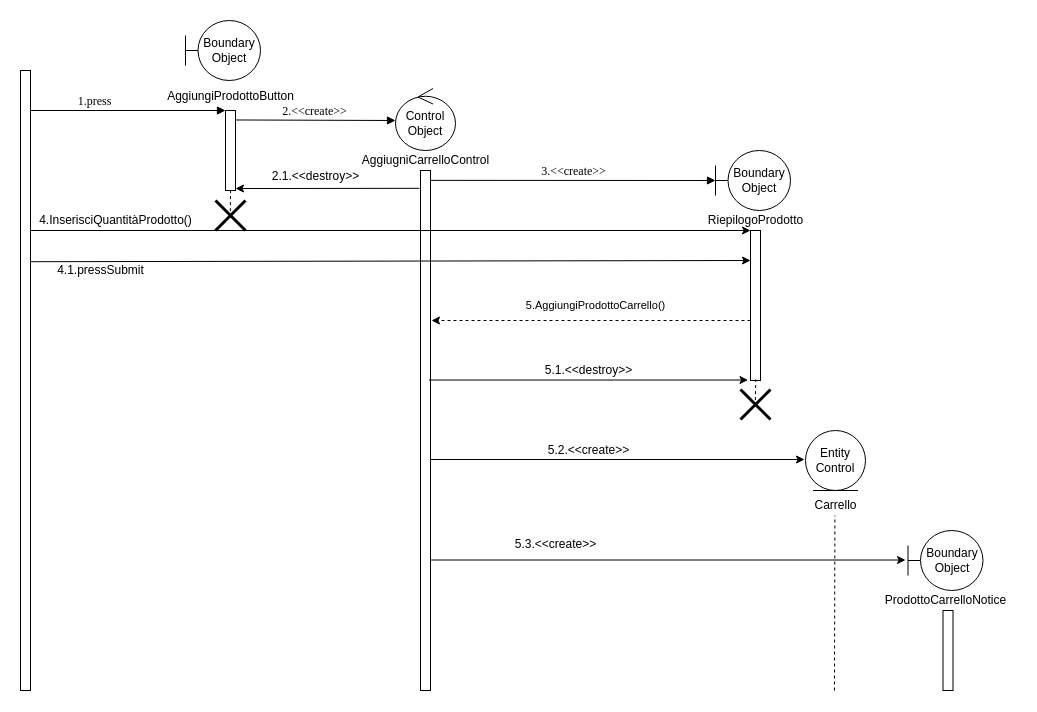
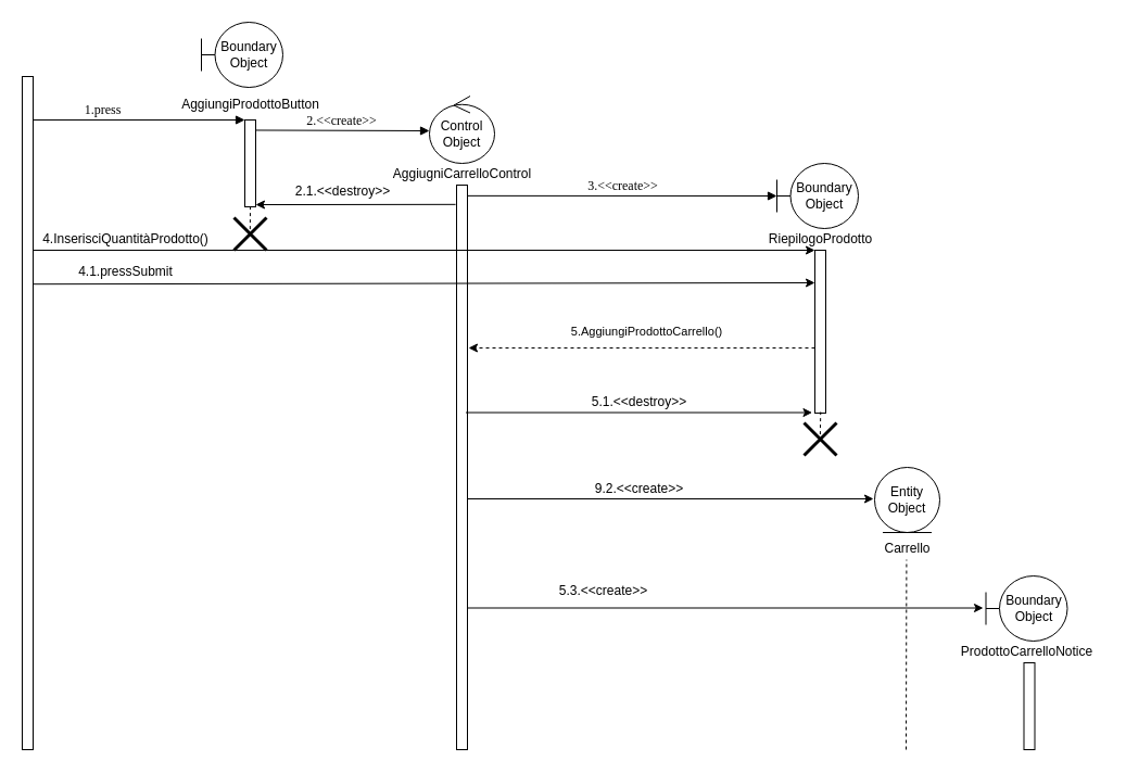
- <mxCell id="20" value="4.1.pressSubmit" style="text;html=1;align=center;verticalAlign=middle;resizable=0;points=[];autosize=1;" parent="1" vertex="1"><mxGeometry x="50" y="260" width="100" height="20" as="geometry" /></mxCell>
+ <mxCell id="20" value="4.1.pressSubmit" style="text;html=1;align=center;verticalAlign=middle;resizable=0;points=[];autosize=1;" parent="1" vertex="1"><mxGeometry x="65" y="240" width="100" height="20" as="geometry" /></mxCell>
- <mxCell id="34" value="5.2.&amp;lt;&amp;lt;create&amp;gt;&amp;gt;" style="text;html=1;align=center;verticalAlign=middle;resizable=0;points=[];autosize=1;" parent="1" vertex="1"><mxGeometry x="538" y="440" width="100" height="20" as="geometry" /></mxCell>
+ <mxCell id="34" value="9.2.&amp;lt;&amp;lt;create&amp;gt;&amp;gt;" style="text;html=1;align=center;verticalAlign=middle;resizable=0;points=[];autosize=1;" parent="1" vertex="1"><mxGeometry x="538" y="440" width="100" height="20" as="geometry" /></mxCell>
- <mxCell id="25" value="Entity Control" style="ellipse;shape=umlEntity;whiteSpace=wrap;html=1;" parent="1" vertex="1"><mxGeometry x="805" y="430" width="60" height="60" as="geometry" /></mxCell>
+ <mxCell id="25" value="Entity Object" style="ellipse;shape=umlEntity;whiteSpace=wrap;html=1;" parent="1" vertex="1"><mxGeometry x="805" y="430" width="60" height="60" as="geometry" /></mxCell>
